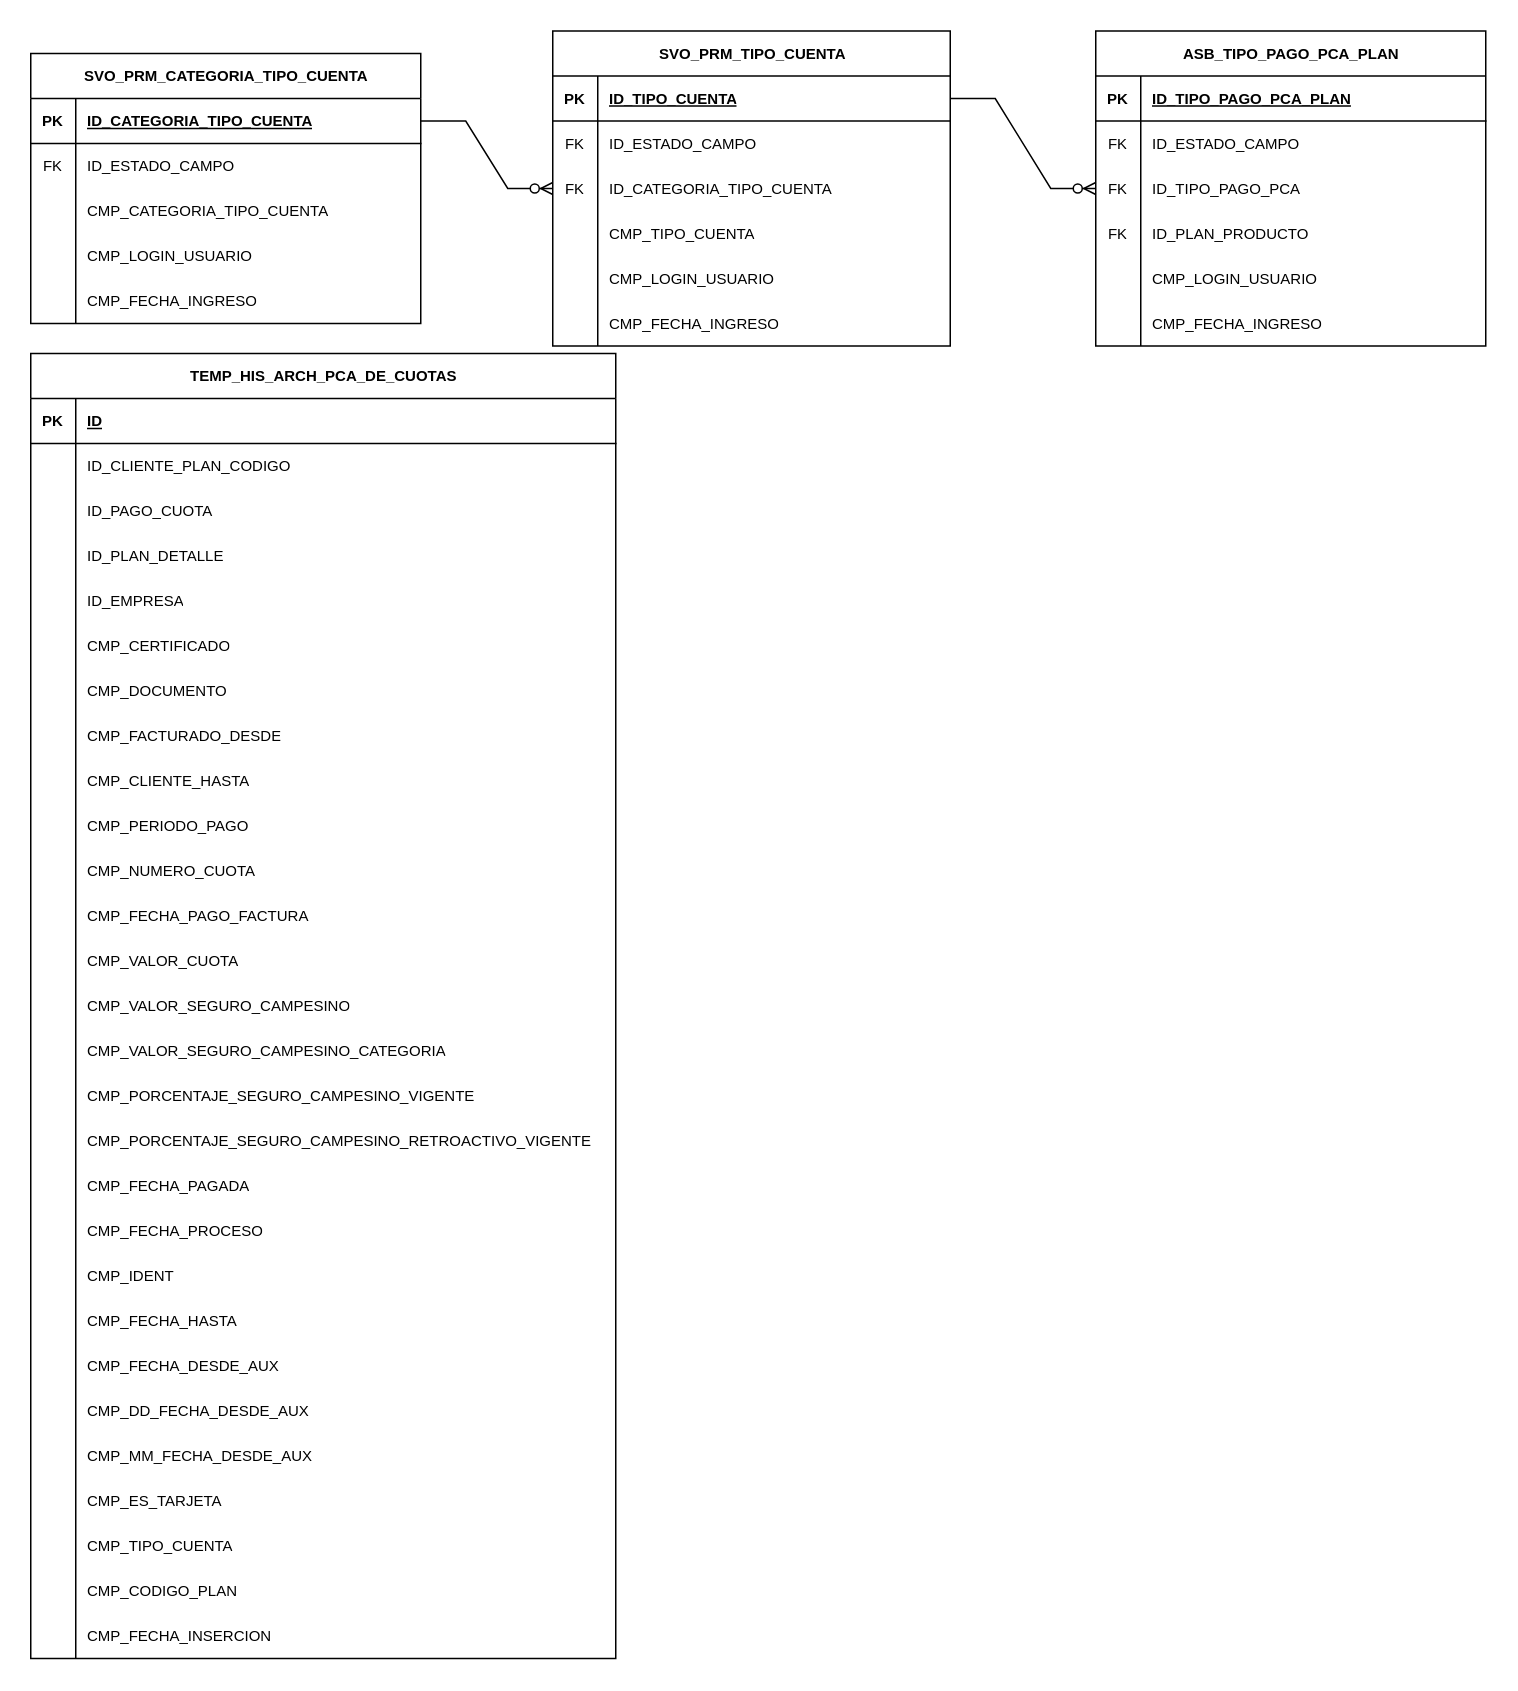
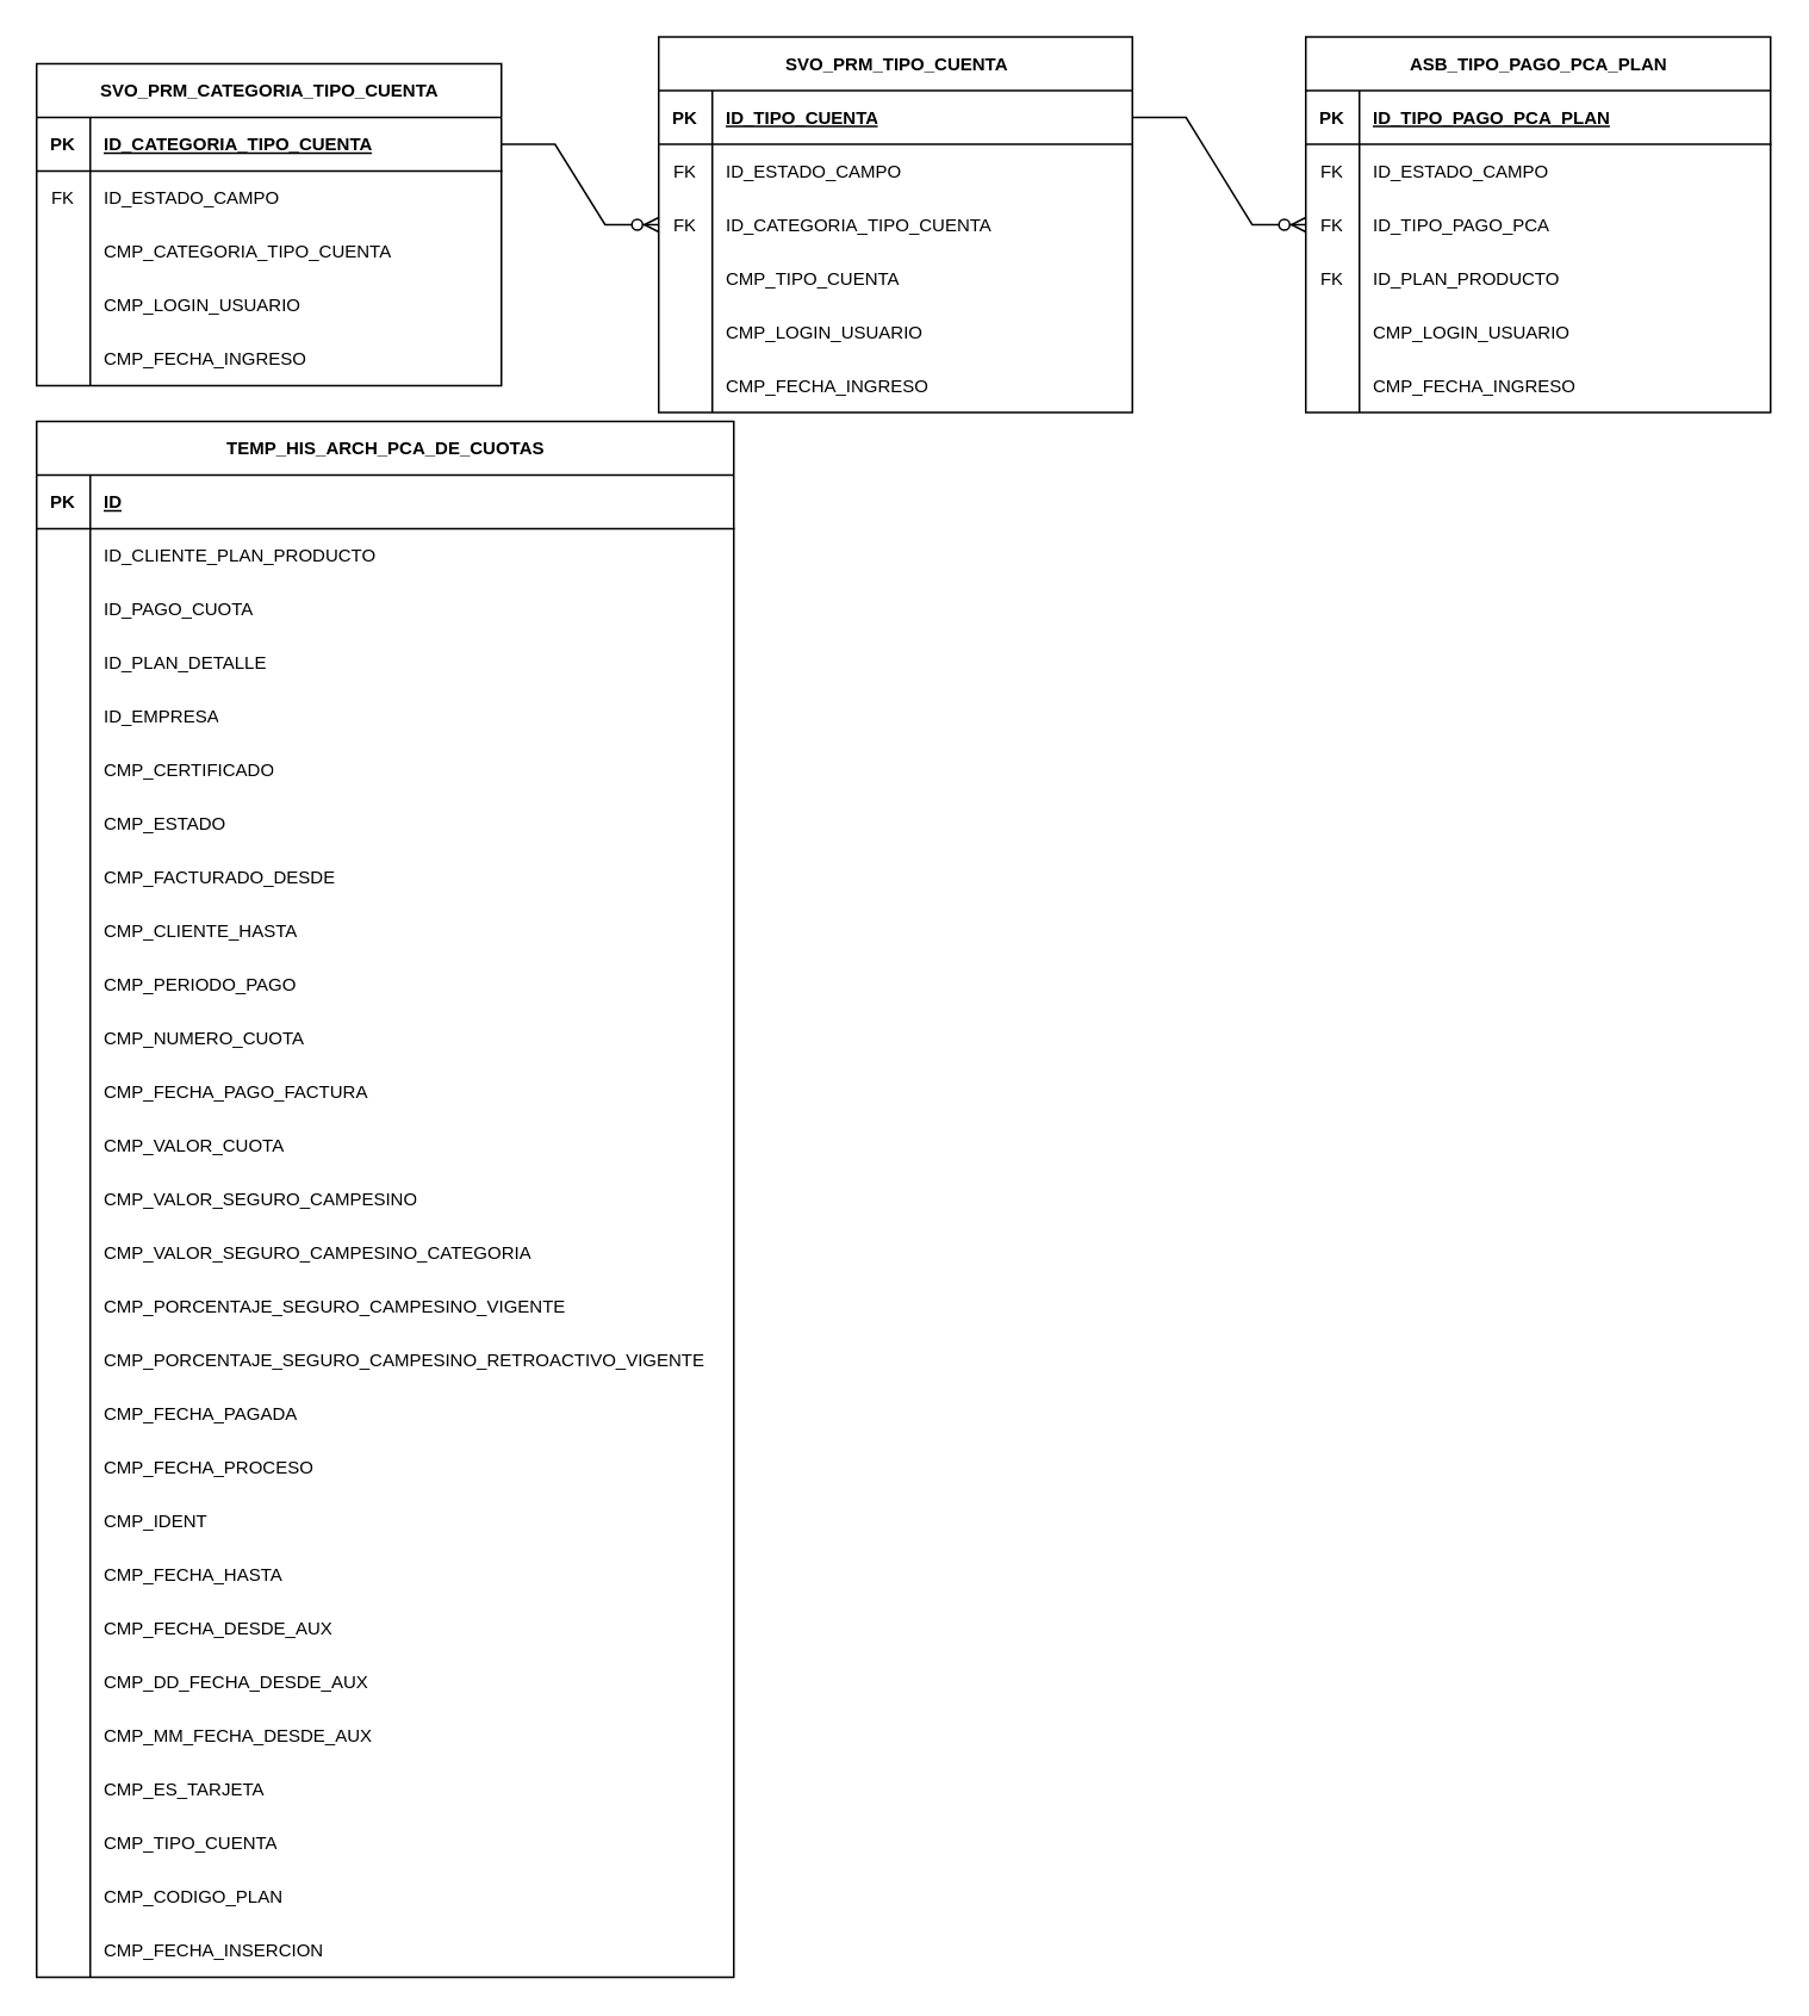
- <mxCell id="64" value="ID_CLIENTE_PLAN_CODIGO" style="shape=partialRectangle;connectable=0;fillColor=none;top=0;left=0;bottom=0;right=0;align=left;spacingLeft=6;overflow=hidden;whiteSpace=wrap;html=1;fontSize=10;" vertex="1" parent="62"><mxGeometry x="30" width="360" height="30" as="geometry"><mxRectangle width="360" height="30" as="alternateBounds" /></mxGeometry></mxCell>
+ <mxCell id="64" value="ID_CLIENTE_PLAN_PRODUCTO" style="shape=partialRectangle;connectable=0;fillColor=none;top=0;left=0;bottom=0;right=0;align=left;spacingLeft=6;overflow=hidden;whiteSpace=wrap;html=1;fontSize=10;" vertex="1" parent="62"><mxGeometry x="30" width="360" height="30" as="geometry"><mxRectangle width="360" height="30" as="alternateBounds" /></mxGeometry></mxCell>
- <mxCell id="79" value="CMP_DOCUMENTO" style="shape=partialRectangle;connectable=0;fillColor=none;top=0;left=0;bottom=0;right=0;align=left;spacingLeft=6;overflow=hidden;whiteSpace=wrap;html=1;fontSize=10;" vertex="1" parent="77"><mxGeometry x="30" width="360" height="30" as="geometry"><mxRectangle width="360" height="30" as="alternateBounds" /></mxGeometry></mxCell>
+ <mxCell id="79" value="CMP_ESTADO" style="shape=partialRectangle;connectable=0;fillColor=none;top=0;left=0;bottom=0;right=0;align=left;spacingLeft=6;overflow=hidden;whiteSpace=wrap;html=1;fontSize=10;" vertex="1" parent="77"><mxGeometry x="30" width="360" height="30" as="geometry"><mxRectangle width="360" height="30" as="alternateBounds" /></mxGeometry></mxCell>
